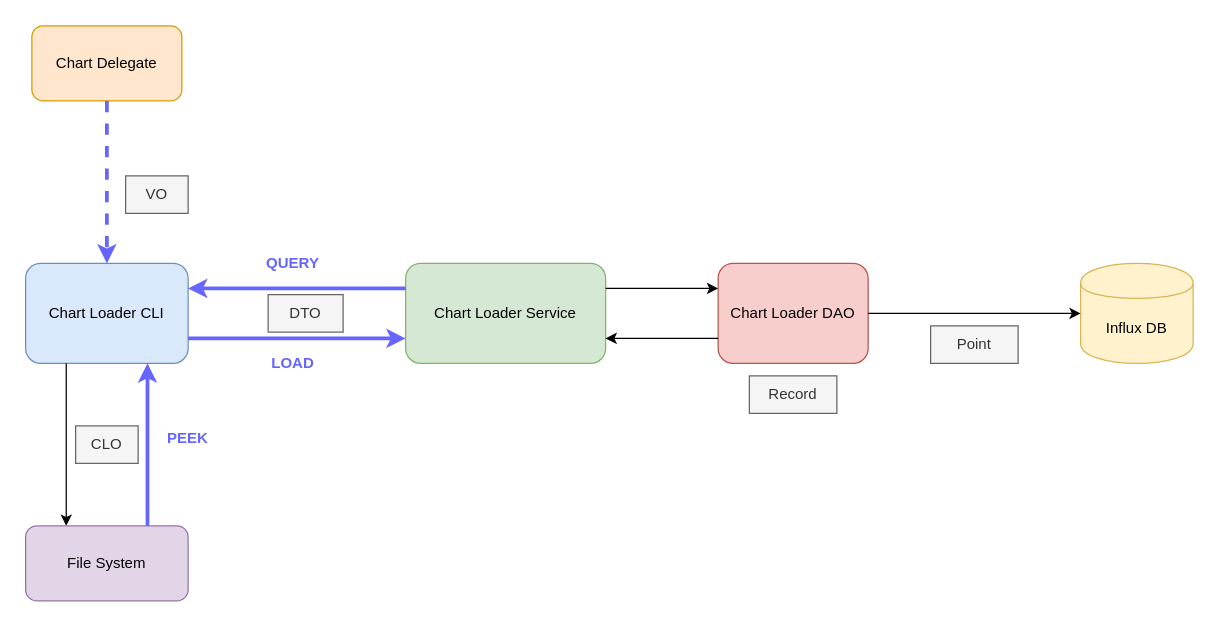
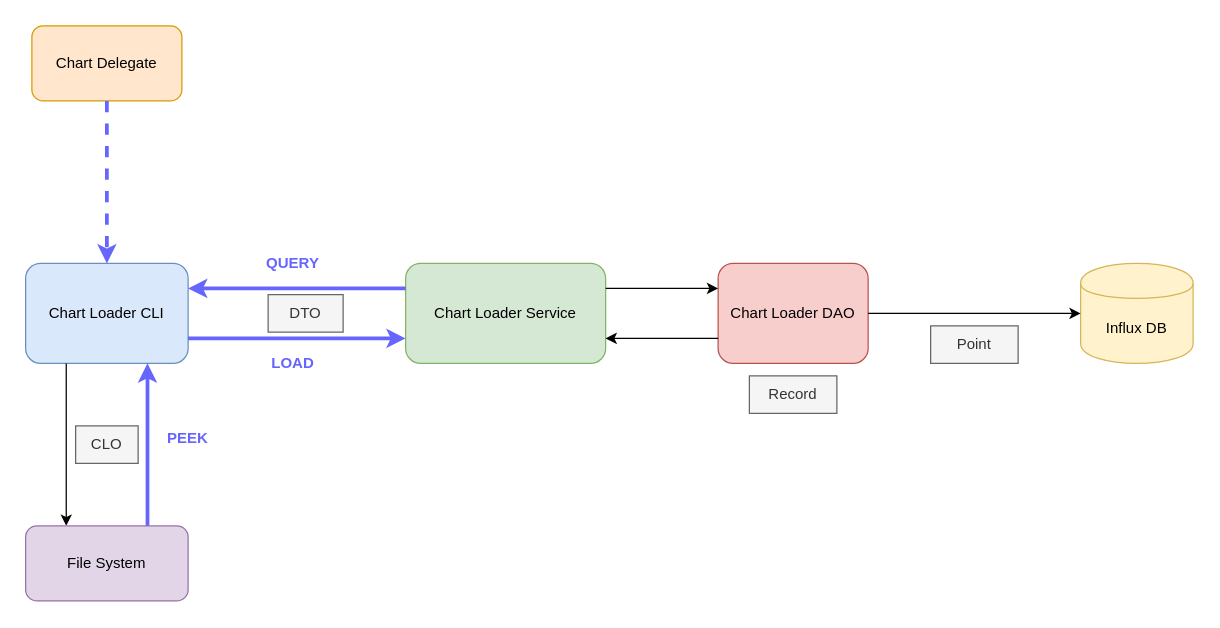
- <mxCell id="8" value="VO" style="rounded=0;whiteSpace=wrap;html=1;fillColor=#f5f5f5;strokeColor=#666666;fontColor=#333333;" vertex="1" parent="1"><mxGeometry x="100" y="140" width="50" height="30" as="geometry" /></mxCell>
